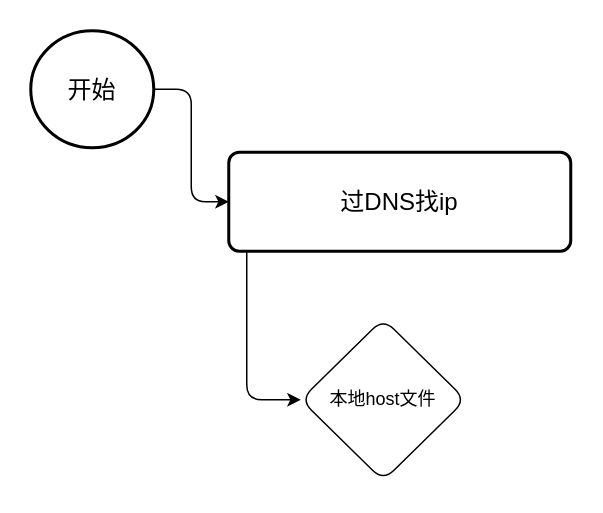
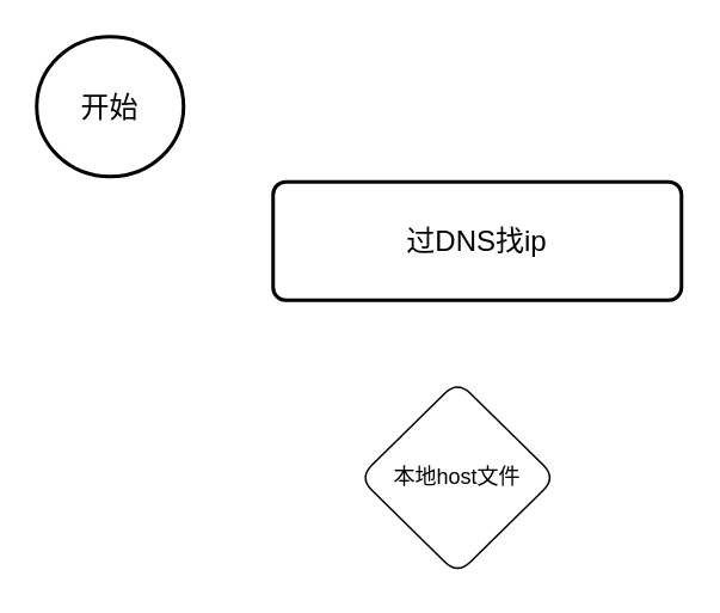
- <mxCell id="2" style="edgeStyle=orthogonalEdgeStyle;orthogonalLoop=1;jettySize=auto;html=1;exitX=1;exitY=0.5;exitDx=0;exitDy=0;exitPerimeter=0;entryX=0;entryY=0.5;entryDx=0;entryDy=0;fontSize=16;" edge="1" parent="1" source="3" target="5"><mxGeometry relative="1" as="geometry" /></mxCell>
- <mxCell id="4" style="edgeStyle=orthogonalEdgeStyle;rounded=1;orthogonalLoop=1;jettySize=auto;html=1;entryX=0;entryY=0.5;entryDx=0;entryDy=0;" edge="1" parent="1" source="5" target="6"><mxGeometry relative="1" as="geometry"><Array as="points"><mxPoint x="164" y="266" /></Array></mxGeometry></mxCell>
